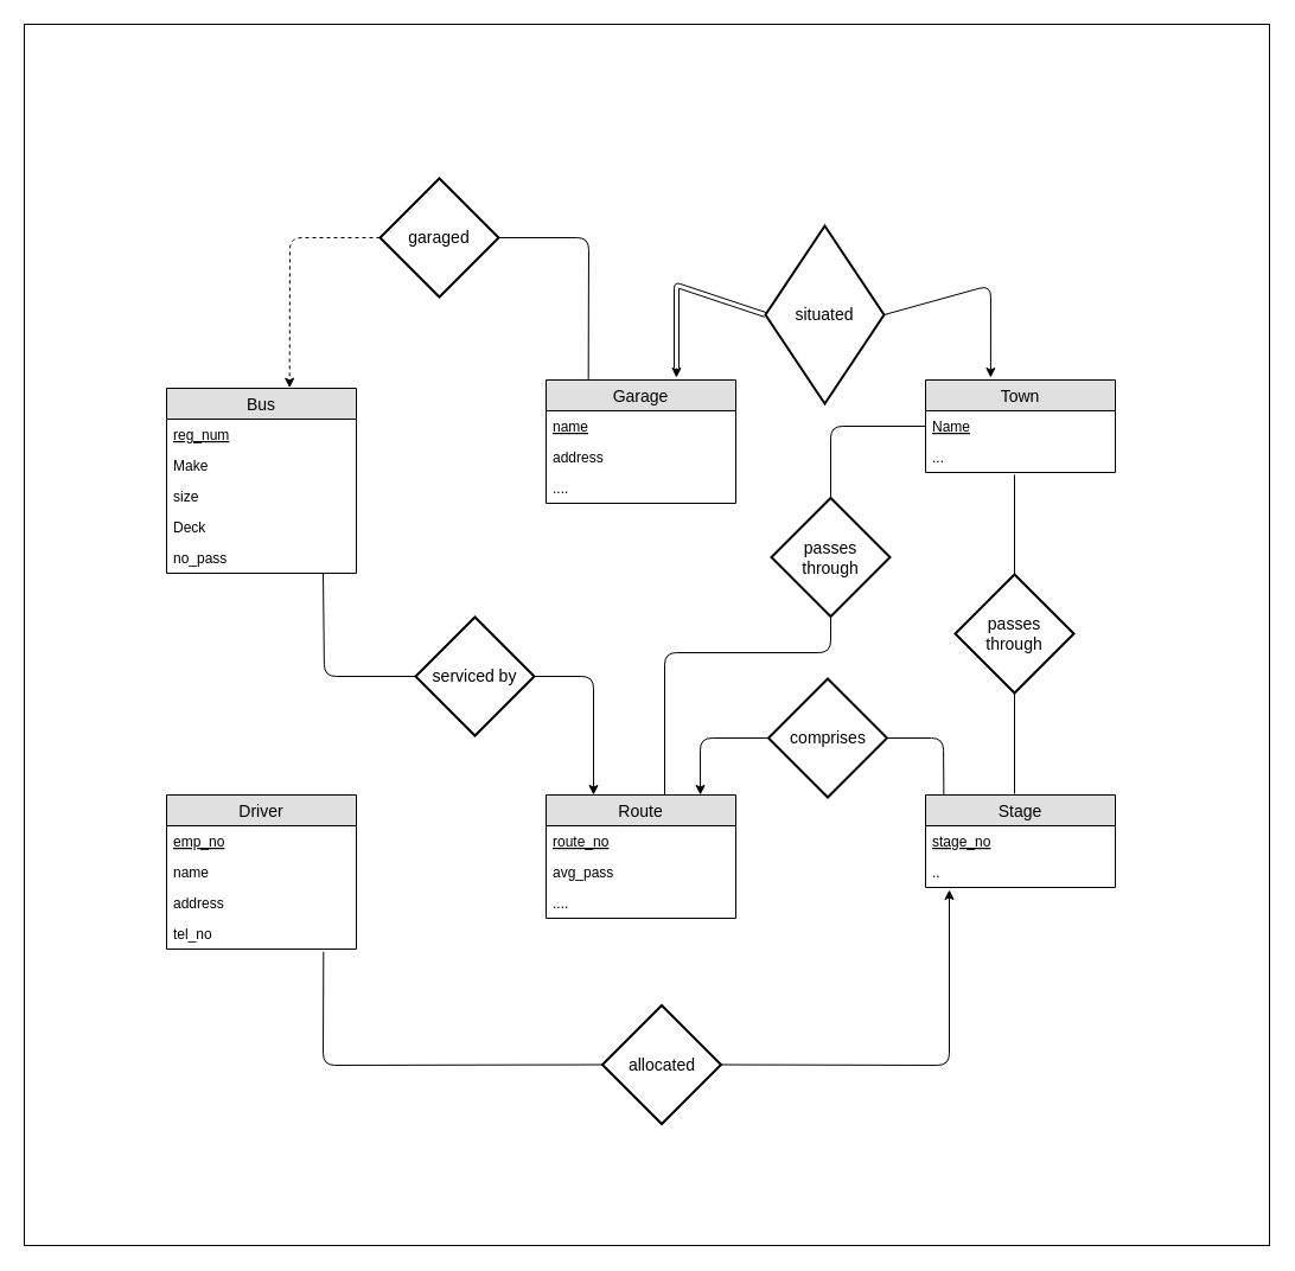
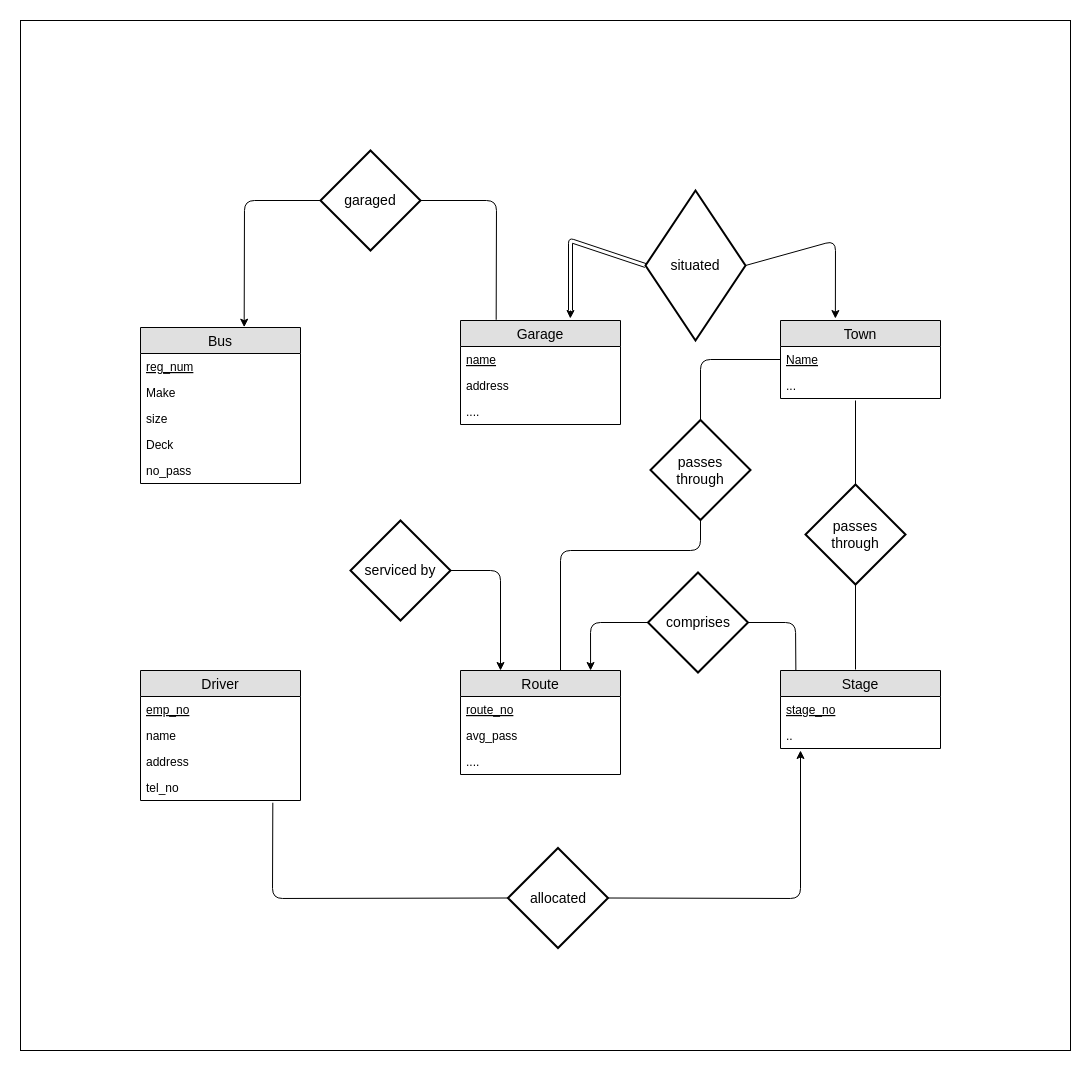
- <mxCell id="48" value="" style="endArrow=classic;html=1;entryX=0.648;entryY=-0.002;entryDx=0;entryDy=0;entryPerimeter=0;exitX=0;exitY=0.5;exitDx=0;exitDy=0;dashed=1;" parent="1" source="46" target="10" edge="1"><mxGeometry width="50" height="50" relative="1" as="geometry"><mxPoint x="150" y="240" as="sourcePoint" /><mxPoint x="200" y="190" as="targetPoint" /><Array as="points"><mxPoint x="244" y="200" /></Array></mxGeometry></mxCell>
+ <mxCell id="48" value="" style="endArrow=classic;html=1;entryX=0.648;entryY=-0.002;entryDx=0;entryDy=0;entryPerimeter=0;exitX=0;exitY=0.5;exitDx=0;exitDy=0;" parent="1" source="46" target="10" edge="1"><mxGeometry width="50" height="50" relative="1" as="geometry"><mxPoint x="150" y="240" as="sourcePoint" /><mxPoint x="200" y="190" as="targetPoint" /><Array as="points"><mxPoint x="244" y="200" /></Array></mxGeometry></mxCell>
- <mxCell id="29" value="" style="endArrow=none;html=1;entryX=0;entryY=0.5;entryDx=0;entryDy=0;exitX=0.825;exitY=0.992;exitDx=0;exitDy=0;exitPerimeter=0;" parent="1" source="15" target="28" edge="1"><mxGeometry width="50" height="50" relative="1" as="geometry"><mxPoint x="273" y="480" as="sourcePoint" /><mxPoint x="260" y="560" as="targetPoint" /><Array as="points"><mxPoint x="273" y="570" /></Array></mxGeometry></mxCell>
